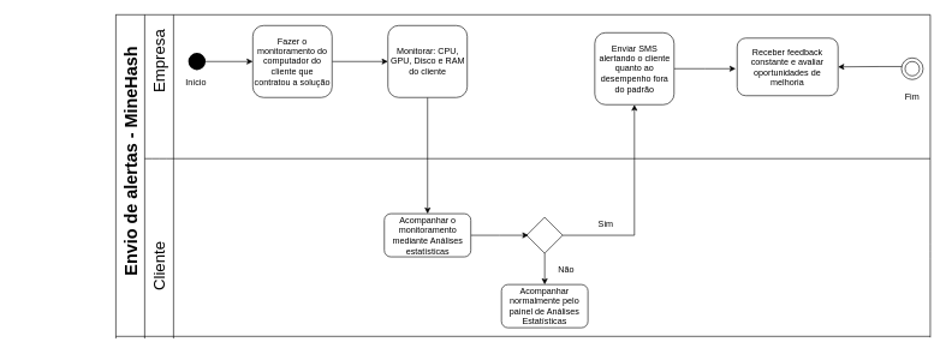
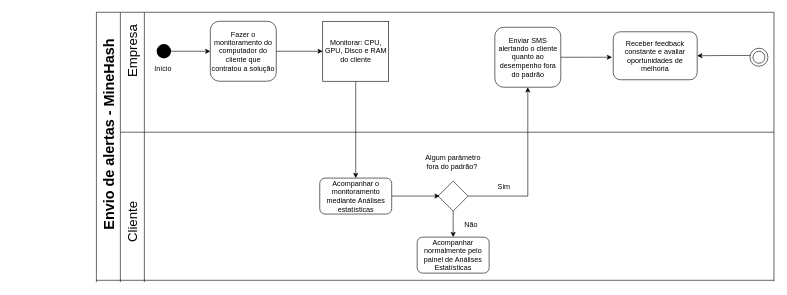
- <mxCell id="29" value="&lt;span style=&quot;white-space: normal ; font-size: 12px&quot;&gt;Monitorar: CPU, GPU, Disco e RAM do cliente&lt;/span&gt;" style="rounded=1;whiteSpace=wrap;html=1;fontSize=12;" vertex="1" parent="1"><mxGeometry x="537.5" y="35" width="110" height="100" as="geometry" /></mxCell>
+ <mxCell id="29" value="&lt;span style=&quot;white-space: normal ; font-size: 12px&quot;&gt;Monitorar: CPU, GPU, Disco e RAM do cliente&lt;/span&gt;" style="whiteSpace=wrap;html=1;fontSize=12;rounded=0;" vertex="1" parent="1"><mxGeometry x="537.5" y="35" width="110" height="100" as="geometry" /></mxCell>
- <mxCell id="18" value="Fim" style="text;html=1;strokeColor=none;fillColor=none;align=center;verticalAlign=middle;whiteSpace=wrap;rounded=0;opacity=0;" vertex="1" parent="1"><mxGeometry x="1245" y="125" width="40" height="20" as="geometry" /></mxCell>
+ <mxCell id="21" value="Algum parâmetro fora do padrão?&amp;nbsp;" style="text;html=1;strokeColor=none;fillColor=none;align=center;verticalAlign=middle;whiteSpace=wrap;rounded=0;fontSize=12;" vertex="1" parent="1"><mxGeometry x="705" y="255" width="100" height="30" as="geometry" /></mxCell>
